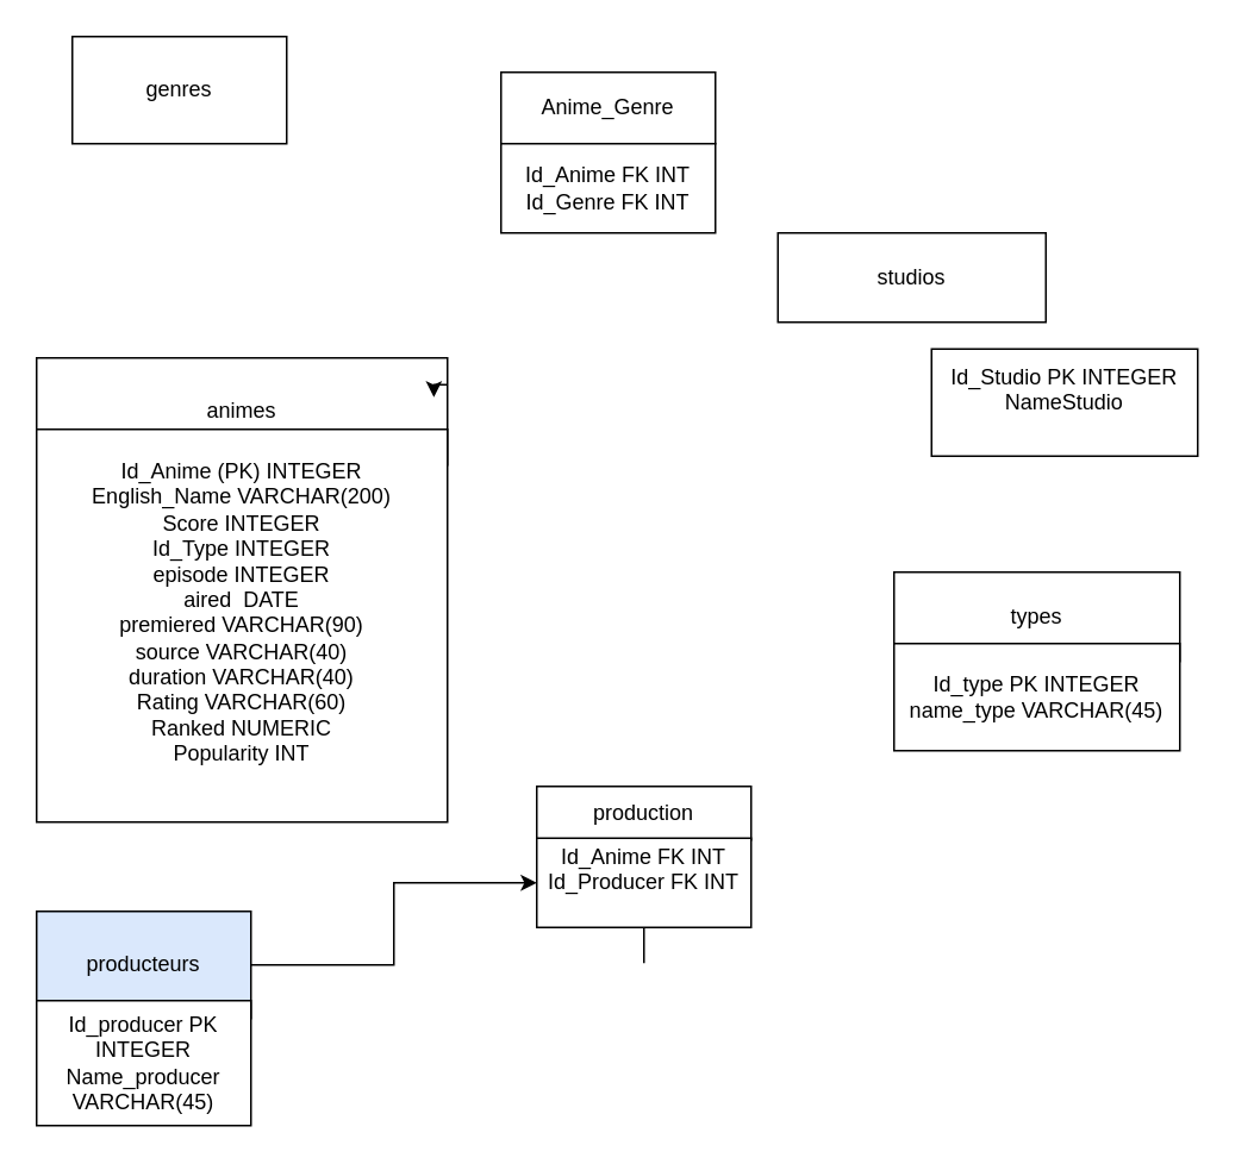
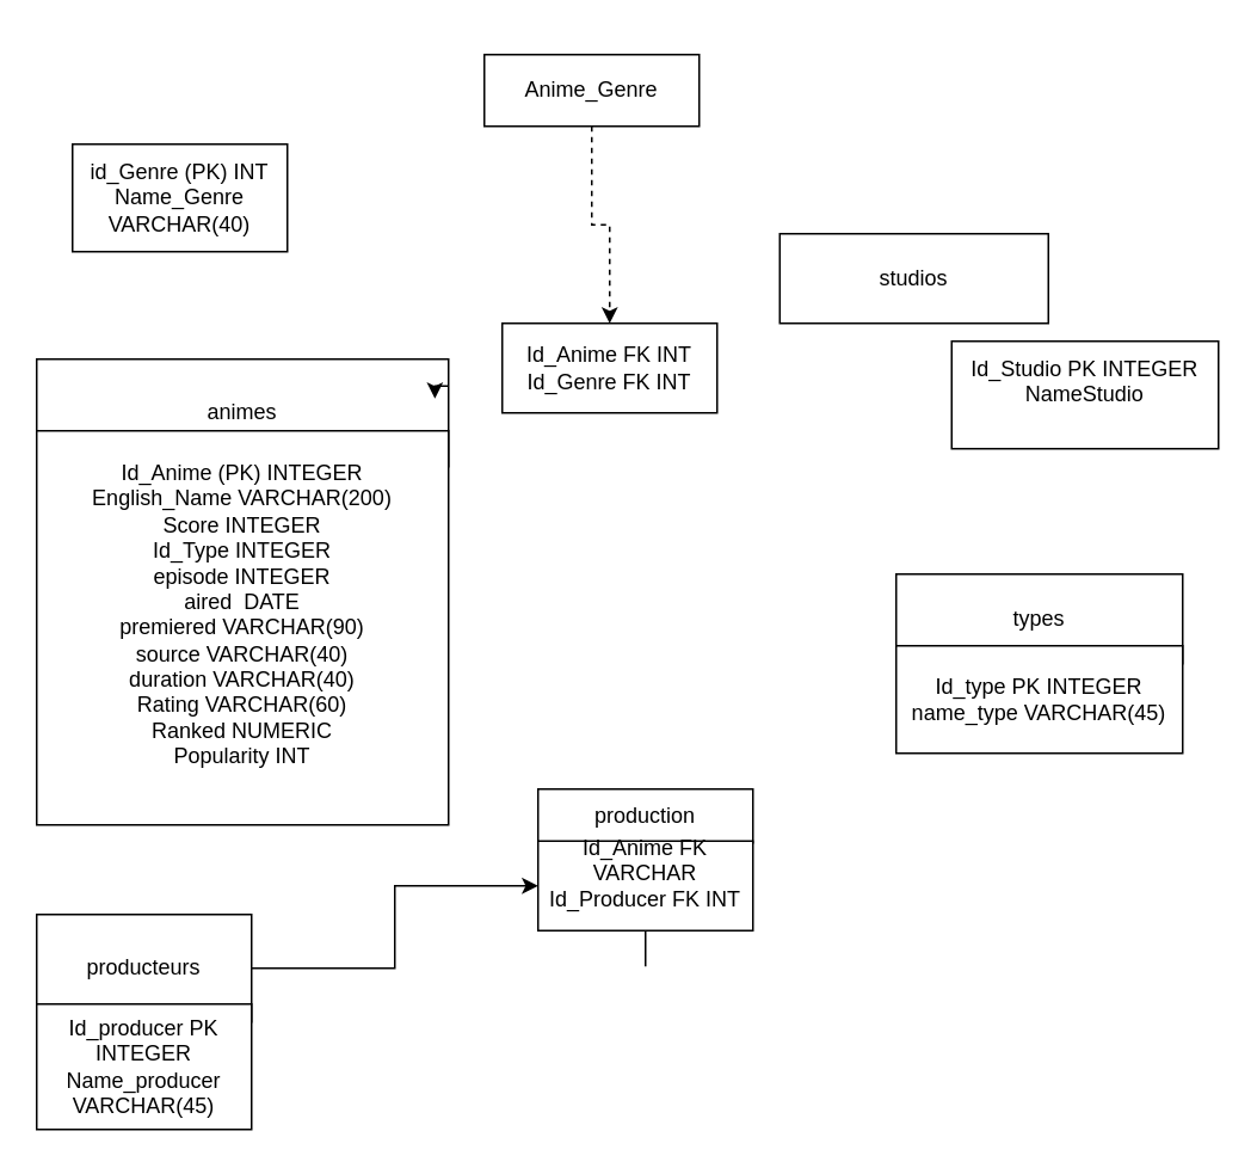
- <mxCell id="5" value="genres" style="whiteSpace=wrap;html=1;" vertex="1" parent="1"><mxGeometry x="40" y="20" width="120" height="60" as="geometry" /></mxCell>
- <mxCell id="13" value="Anime_Genre" style="whiteSpace=wrap;html=1;" vertex="1" parent="1"><mxGeometry x="280" y="40" width="120" height="40" as="geometry" /></mxCell>
+ <mxCell id="13" value="Anime_Genre" style="whiteSpace=wrap;html=1;" vertex="1" parent="1"><mxGeometry x="270" y="30" width="120" height="40" as="geometry" /></mxCell>
- <mxCell id="14" value="Id_Anime FK INT&lt;div&gt;Id_Genre FK INT&lt;/div&gt;" style="whiteSpace=wrap;html=1;" vertex="1" parent="1"><mxGeometry x="280" y="80" width="120" height="50" as="geometry" /></mxCell>
+ <mxCell id="14" value="Id_Anime FK INT&lt;div&gt;Id_Genre FK INT&lt;/div&gt;" style="whiteSpace=wrap;html=1;" vertex="1" parent="1"><mxGeometry x="280" y="180" width="120" height="50" as="geometry" /></mxCell>
+ <mxCell id="6" value="id_Genre (PK) INT&lt;div&gt;Name_Genre VARCHAR(40)&lt;/div&gt;" style="whiteSpace=wrap;html=1;" vertex="1" parent="1"><mxGeometry x="40" y="80" width="120" height="60" as="geometry" /></mxCell>
- <mxCell id="11" value="Id_Studio PK INTEGER&lt;div&gt;NameStudio&lt;br&gt;&lt;div&gt;&lt;br&gt;&lt;/div&gt;&lt;/div&gt;" style="whiteSpace=wrap;html=1;" vertex="1" parent="1"><mxGeometry x="521" y="195" width="149" height="60" as="geometry" /></mxCell>
+ <mxCell id="11" value="Id_Studio PK INTEGER&lt;div&gt;NameStudio&lt;br&gt;&lt;div&gt;&lt;br&gt;&lt;/div&gt;&lt;/div&gt;" style="whiteSpace=wrap;html=1;" vertex="1" parent="1"><mxGeometry x="531" y="190" width="149" height="60" as="geometry" /></mxCell>
- <mxCell id="17" value="&lt;div&gt;Id_Anime&amp;nbsp;&lt;span style=&quot;background-color: initial;&quot;&gt;FK INT&lt;/span&gt;&lt;/div&gt;Id_Producer FK INT&lt;div&gt;&lt;br&gt;&lt;/div&gt;" style="whiteSpace=wrap;html=1;" vertex="1" parent="1"><mxGeometry x="300" y="469" width="120" height="50" as="geometry" /></mxCell>
+ <mxCell id="17" value="&lt;div&gt;Id_Anime&amp;nbsp;&lt;span style=&quot;background-color: initial;&quot;&gt;FK VARCHAR&lt;/span&gt;&lt;/div&gt;Id_Producer FK INT&lt;div&gt;&lt;br&gt;&lt;/div&gt;" style="whiteSpace=wrap;html=1;" vertex="1" parent="1"><mxGeometry x="300" y="469" width="120" height="50" as="geometry" /></mxCell>
- <mxCell id="8" value="producteurs" style="whiteSpace=wrap;html=1;fillColor=#dae8fc;" vertex="1" parent="1"><mxGeometry x="20" y="510" width="120" height="60" as="geometry" /></mxCell>
+ <mxCell id="8" value="producteurs" style="whiteSpace=wrap;html=1;" vertex="1" parent="1"><mxGeometry x="20" y="510" width="120" height="60" as="geometry" /></mxCell>
